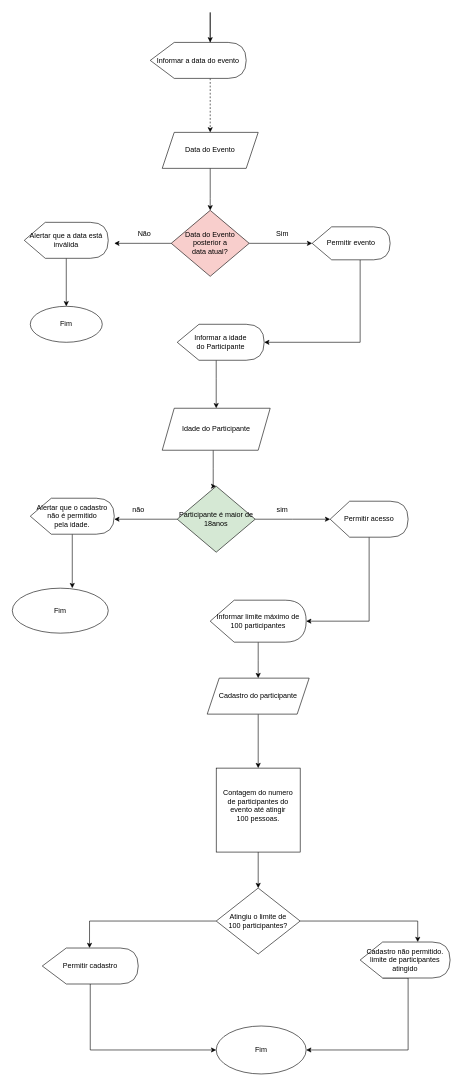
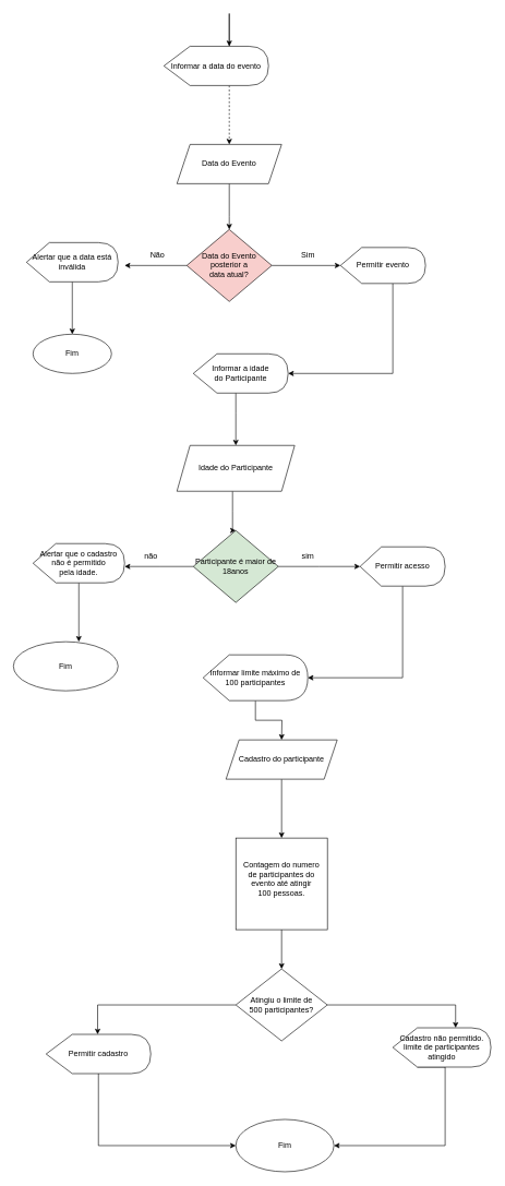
- <mxCell id="27" value="&lt;div&gt;Informar limite máximo de &lt;br&gt;&lt;/div&gt;&lt;div&gt;100 participantes&lt;br&gt;&lt;/div&gt;" style="shape=display;whiteSpace=wrap;html=1;" parent="1" vertex="1"><mxGeometry x="350" y="1000" width="160" height="70" as="geometry" /></mxCell>
+ <mxCell id="27" value="&lt;div&gt;Informar limite máximo de &lt;br&gt;&lt;/div&gt;&lt;div&gt;100 participantes&lt;br&gt;&lt;/div&gt;" style="shape=display;whiteSpace=wrap;html=1;" parent="1" vertex="1"><mxGeometry x="310" y="1000" width="160" height="70" as="geometry" /></mxCell>
- <mxCell id="38" value="&lt;div&gt;Atingiu o limite de&lt;/div&gt;&lt;div&gt;100 participantes?&lt;br&gt;&lt;/div&gt;" style="rhombus;whiteSpace=wrap;html=1;" parent="1" vertex="1"><mxGeometry x="360" y="1480" width="140" height="110" as="geometry" /></mxCell>
+ <mxCell id="38" value="&lt;div&gt;Atingiu o limite de&lt;/div&gt;&lt;div&gt;500 participantes?&lt;br&gt;&lt;/div&gt;" style="rhombus;whiteSpace=wrap;html=1;" parent="1" vertex="1"><mxGeometry x="360" y="1480" width="140" height="110" as="geometry" /></mxCell>
